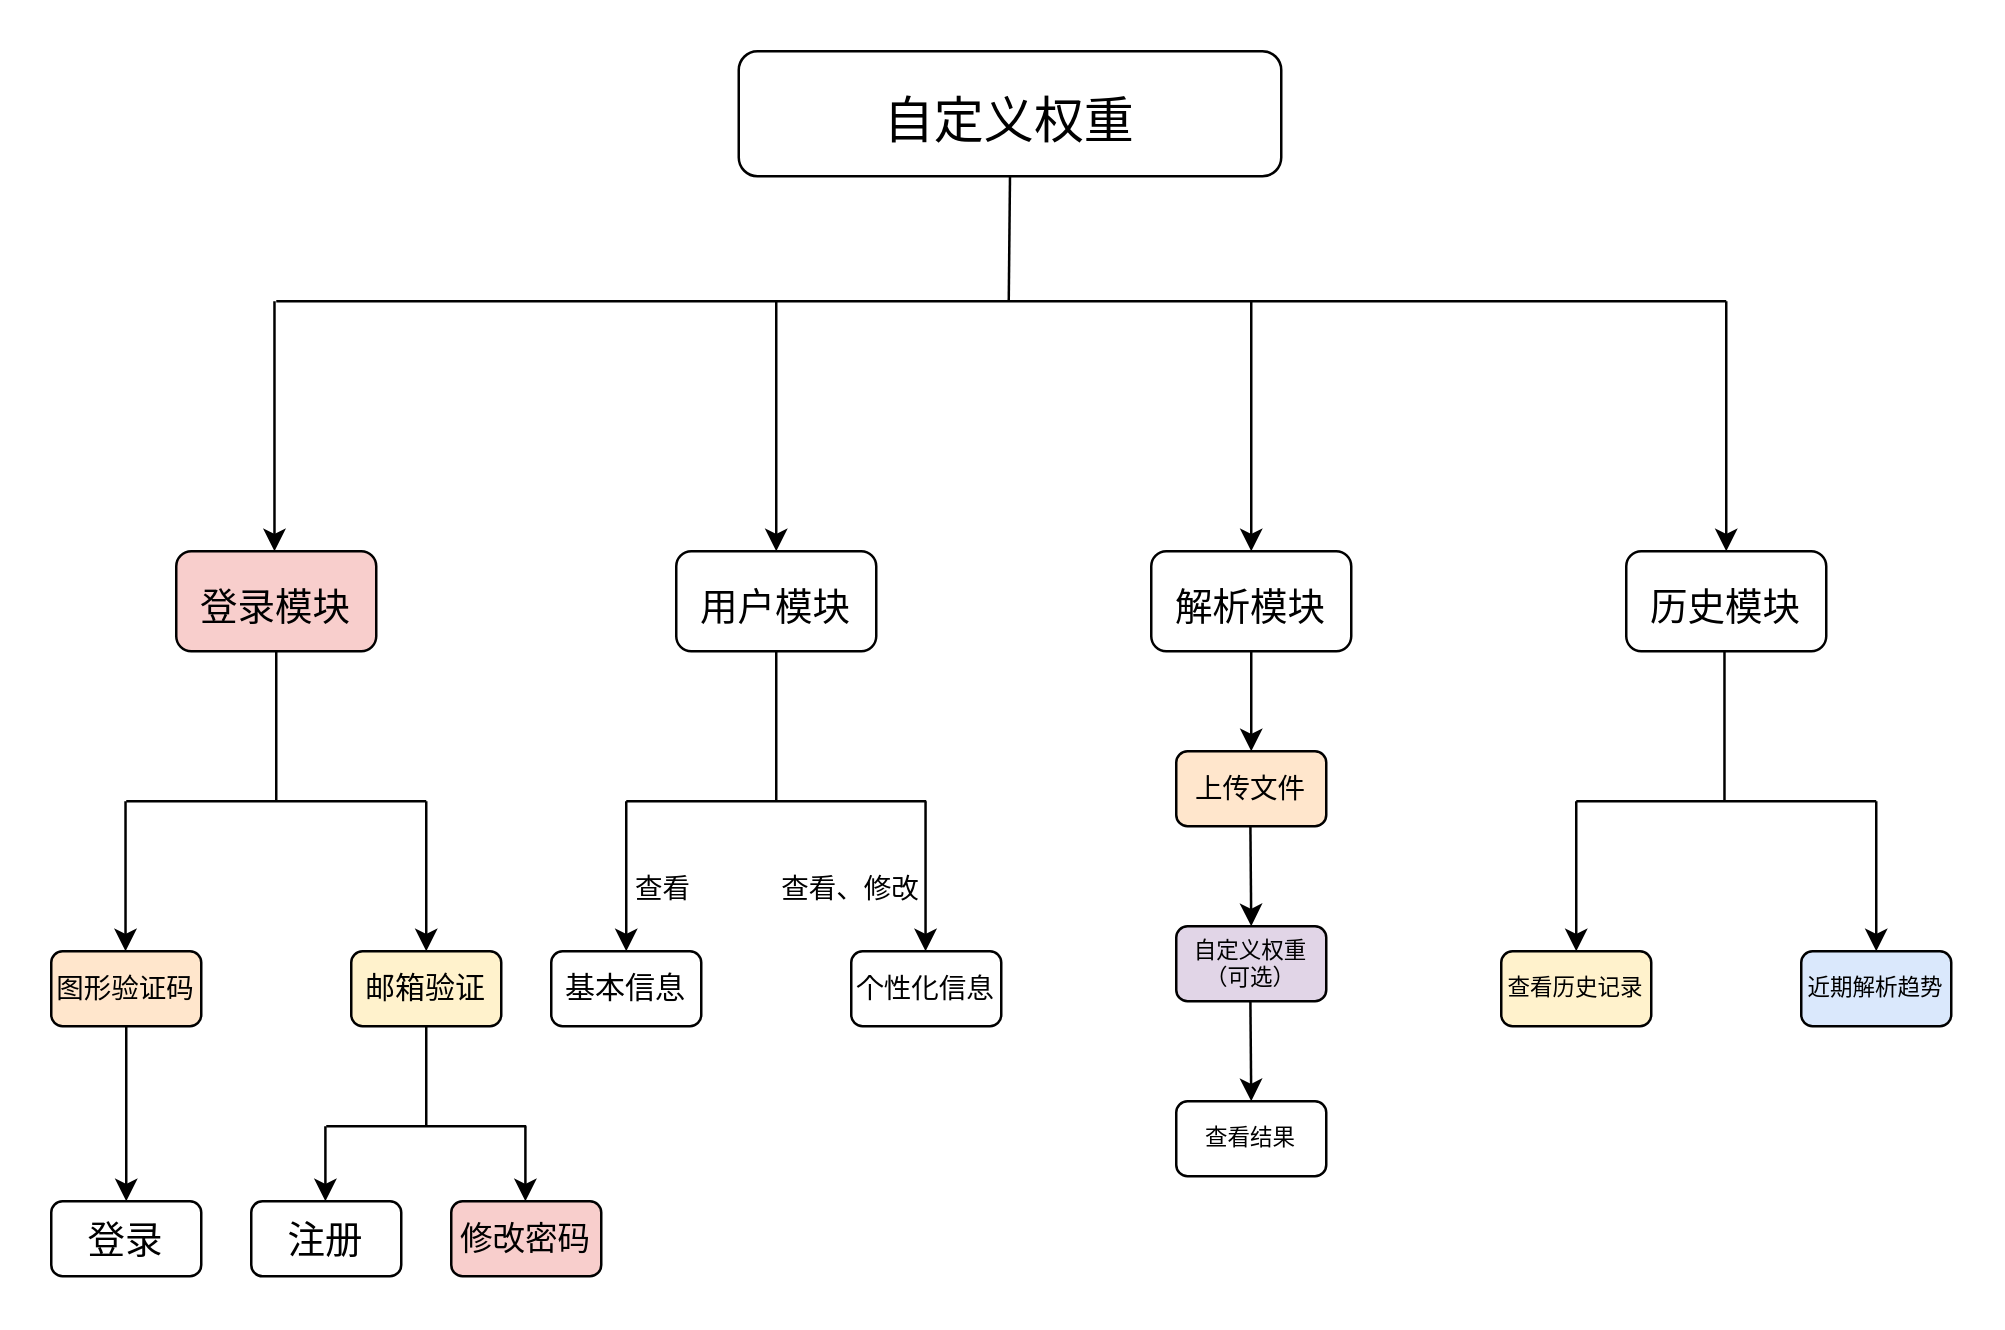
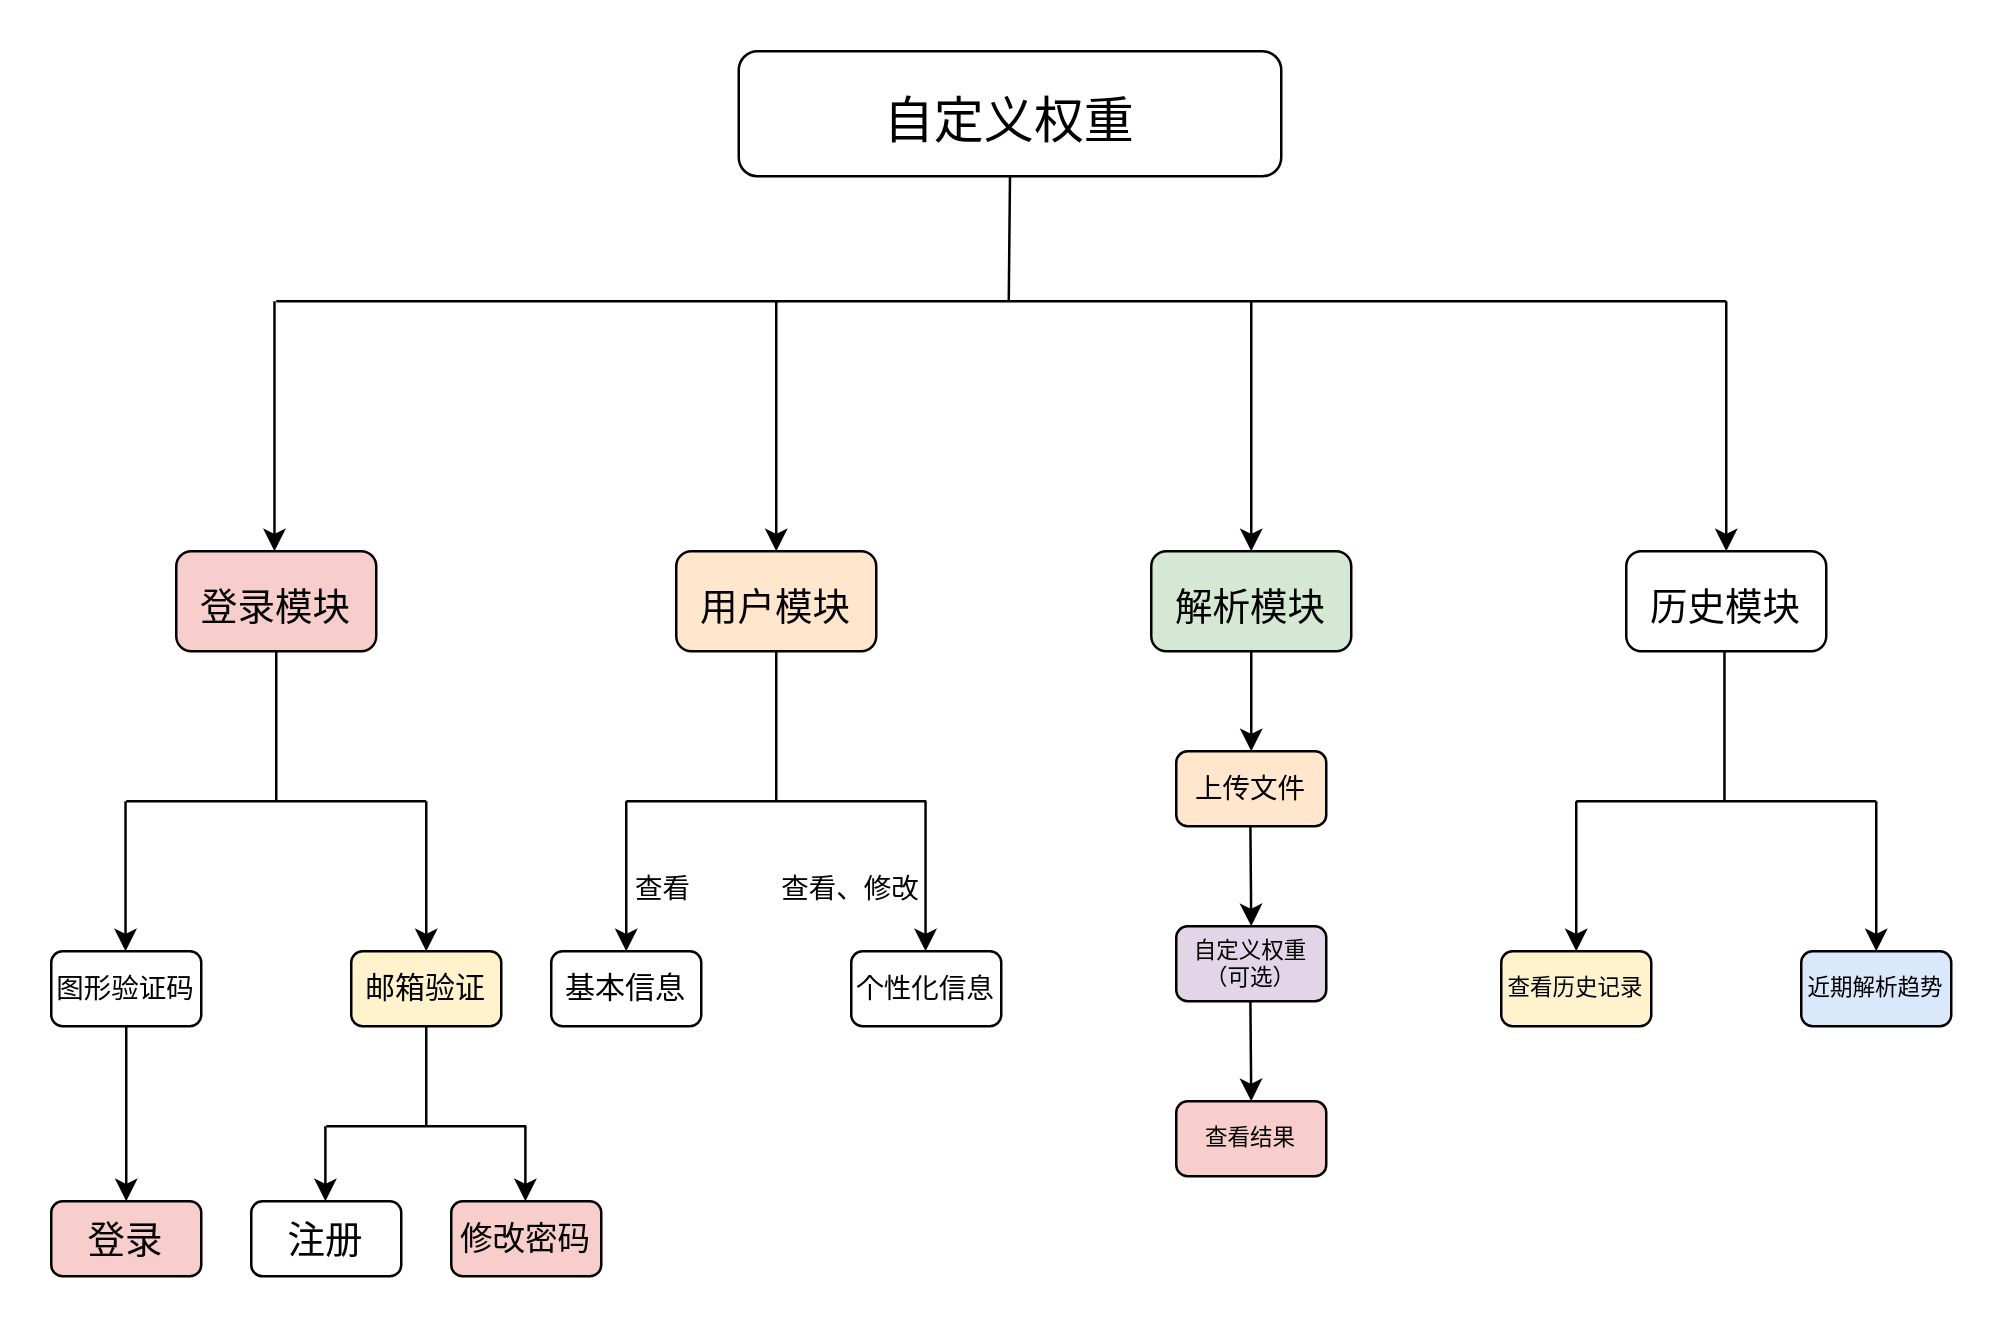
- <mxCell id="10" value="&lt;font style=&quot;font-size: 15px;&quot;&gt;用户模块&lt;/font&gt;" style="rounded=1;whiteSpace=wrap;html=1;fontSize=20;" vertex="1" parent="1"><mxGeometry x="270" y="220" width="80" height="40" as="geometry" /></mxCell>
+ <mxCell id="10" value="&lt;font style=&quot;font-size: 15px;&quot;&gt;用户模块&lt;/font&gt;" style="rounded=1;whiteSpace=wrap;html=1;fontSize=20;fillColor=#ffe6cc;" vertex="1" parent="1"><mxGeometry x="270" y="220" width="80" height="40" as="geometry" /></mxCell>
- <mxCell id="12" value="&lt;font style=&quot;font-size: 15px;&quot;&gt;解析模块&lt;/font&gt;" style="rounded=1;whiteSpace=wrap;html=1;fontSize=20;" vertex="1" parent="1"><mxGeometry x="460" y="220" width="80" height="40" as="geometry" /></mxCell>
+ <mxCell id="12" value="&lt;font style=&quot;font-size: 15px;&quot;&gt;解析模块&lt;/font&gt;" style="rounded=1;whiteSpace=wrap;html=1;fontSize=20;fillColor=#d5e8d4;" vertex="1" parent="1"><mxGeometry x="460" y="220" width="80" height="40" as="geometry" /></mxCell>
- <mxCell id="9" value="图形验证码" style="rounded=1;whiteSpace=wrap;html=1;fontSize=11;fillColor=#ffe6cc;" vertex="1" parent="1"><mxGeometry x="20" y="380" width="60" height="30" as="geometry" /></mxCell>
+ <mxCell id="9" value="图形验证码" style="rounded=1;whiteSpace=wrap;html=1;fontSize=11;" vertex="1" parent="1"><mxGeometry x="20" y="380" width="60" height="30" as="geometry" /></mxCell>
- <mxCell id="39" value="查看结果" style="rounded=1;whiteSpace=wrap;html=1;fontSize=9;" vertex="1" parent="1"><mxGeometry x="470" y="440" width="60" height="30" as="geometry" /></mxCell>
+ <mxCell id="39" value="查看结果" style="rounded=1;whiteSpace=wrap;html=1;fontSize=9;fillColor=#f8cecc;" vertex="1" parent="1"><mxGeometry x="470" y="440" width="60" height="30" as="geometry" /></mxCell>
- <mxCell id="24" value="登录" style="rounded=1;whiteSpace=wrap;html=1;fontSize=15;" vertex="1" parent="1"><mxGeometry x="20" y="480" width="60" height="30" as="geometry" /></mxCell>
+ <mxCell id="24" value="登录" style="rounded=1;whiteSpace=wrap;html=1;fontSize=15;fillColor=#f8cecc;" vertex="1" parent="1"><mxGeometry x="20" y="480" width="60" height="30" as="geometry" /></mxCell>
